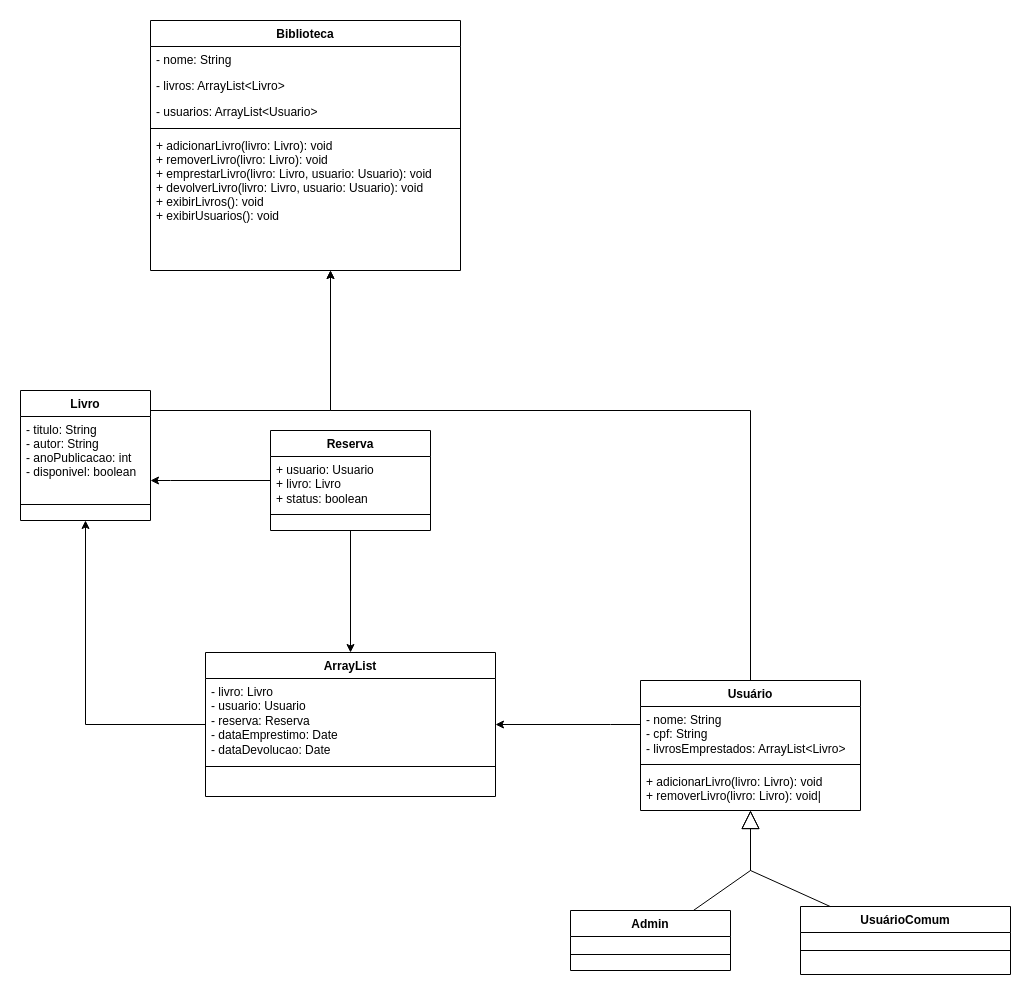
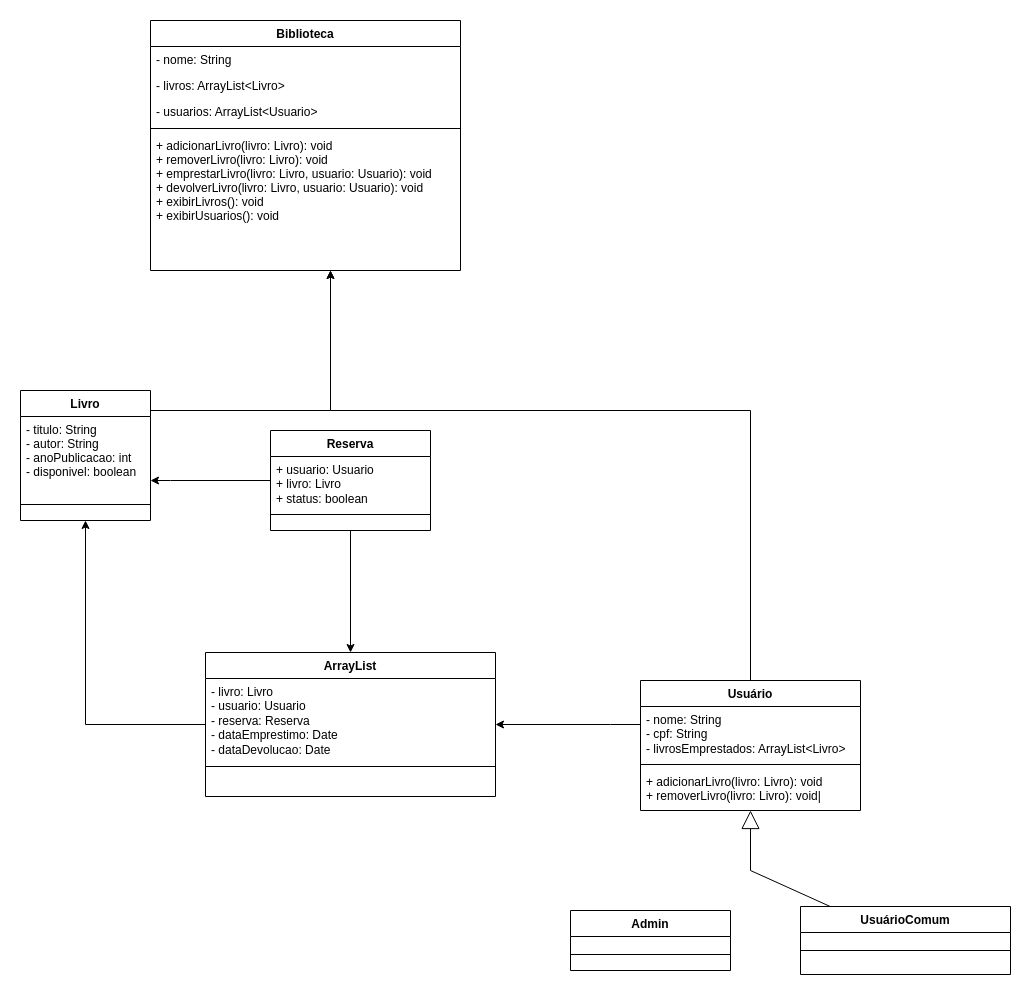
- <mxCell id="26" value="" style="endArrow=block;endSize=16;endFill=0;html=1;rounded=0;" edge="1" parent="1" source="18" target="14"><mxGeometry width="160" relative="1" as="geometry"><mxPoint x="640" y="870" as="sourcePoint" /><mxPoint x="800" y="870" as="targetPoint" /><Array as="points"><mxPoint x="750" y="870" /></Array></mxGeometry></mxCell>
